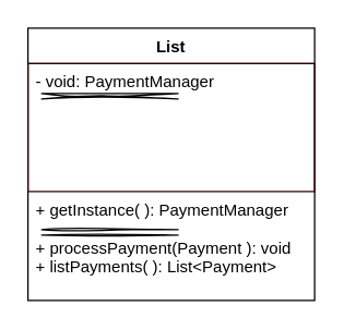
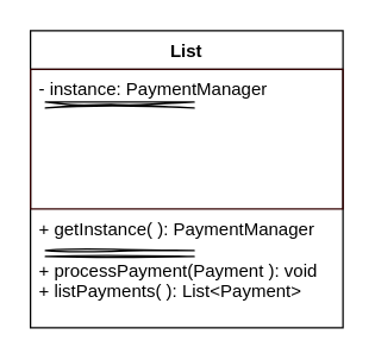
- <mxCell id="4" value="- void: PaymentManager&#10;&#10;&#10;&#10;&#10;" style="text;strokeColor=#330000;fillColor=none;align=left;verticalAlign=top;spacingLeft=4;spacingRight=4;overflow=hidden;rotatable=0;points=[[0,0.5],[1,0.5]];portConstraint=eastwest;" vertex="1" parent="2"><mxGeometry y="26" width="210" height="94" as="geometry" /></mxCell>
+ <mxCell id="4" value="- instance: PaymentManager&#10;&#10;&#10;&#10;&#10;" style="text;strokeColor=#330000;fillColor=none;align=left;verticalAlign=top;spacingLeft=4;spacingRight=4;overflow=hidden;rotatable=0;points=[[0,0.5],[1,0.5]];portConstraint=eastwest;" vertex="1" parent="2"><mxGeometry y="26" width="210" height="94" as="geometry" /></mxCell>
